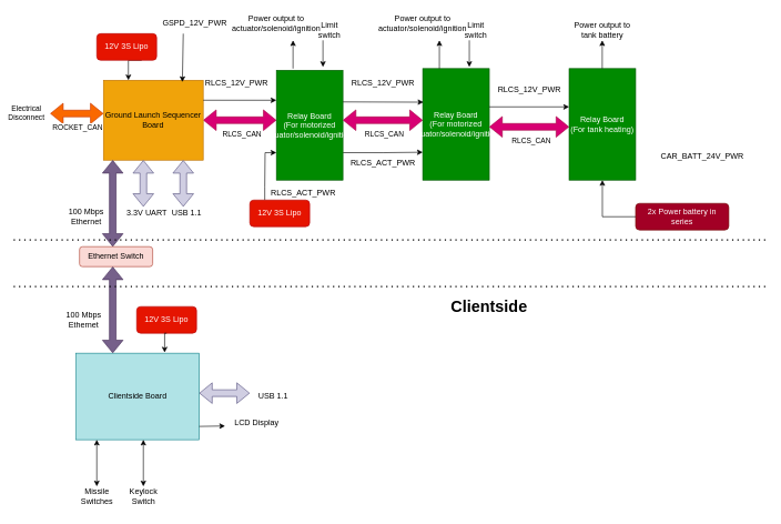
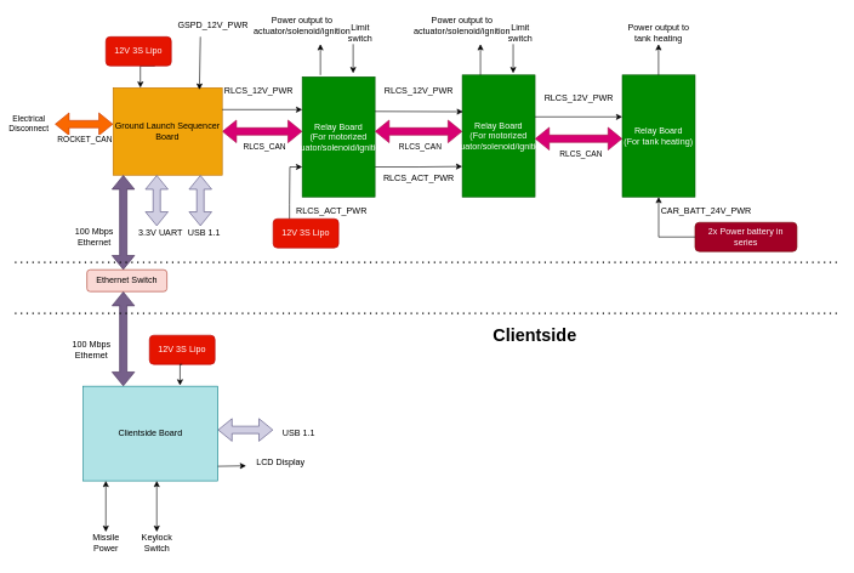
- <mxCell id="49" value="Power output to tank battery" style="text;html=1;align=center;verticalAlign=middle;whiteSpace=wrap;rounded=0;" vertex="1" parent="1"><mxGeometry x="855" y="30" width="100" height="30" as="geometry" /></mxCell>
+ <mxCell id="49" value="Power output to tank heating" style="text;html=1;align=center;verticalAlign=middle;whiteSpace=wrap;rounded=0;" vertex="1" parent="1"><mxGeometry x="855" y="30" width="100" height="30" as="geometry" /></mxCell>
- <mxCell id="51" value="CAR_BATT_24V_PWR" style="text;html=1;align=center;verticalAlign=middle;resizable=0;points=[];autosize=1;strokeColor=none;fillColor=none;" vertex="1" parent="1"><mxGeometry x="980" y="220" width="150" height="30" as="geometry" /></mxCell>
+ <mxCell id="51" value="CAR_BATT_24V_PWR" style="text;html=1;align=center;verticalAlign=middle;resizable=0;points=[];autosize=1;strokeColor=none;fillColor=none;" vertex="1" parent="1"><mxGeometry x="895" y="275" width="150" height="30" as="geometry" /></mxCell>
- <mxCell id="55" value="&lt;div&gt;Missile&lt;/div&gt;&lt;div&gt;Switches&lt;/div&gt;" style="text;html=1;align=center;verticalAlign=middle;resizable=0;points=[];autosize=1;strokeColor=none;fillColor=none;" vertex="1" parent="1"><mxGeometry x="110" y="725" width="70" height="40" as="geometry" /></mxCell>
+ <mxCell id="55" value="&lt;div&gt;Missile&lt;/div&gt;&lt;div&gt;Power&lt;/div&gt;" style="text;html=1;align=center;verticalAlign=middle;resizable=0;points=[];autosize=1;strokeColor=none;fillColor=none;" vertex="1" parent="1"><mxGeometry x="110" y="725" width="70" height="40" as="geometry" /></mxCell>
